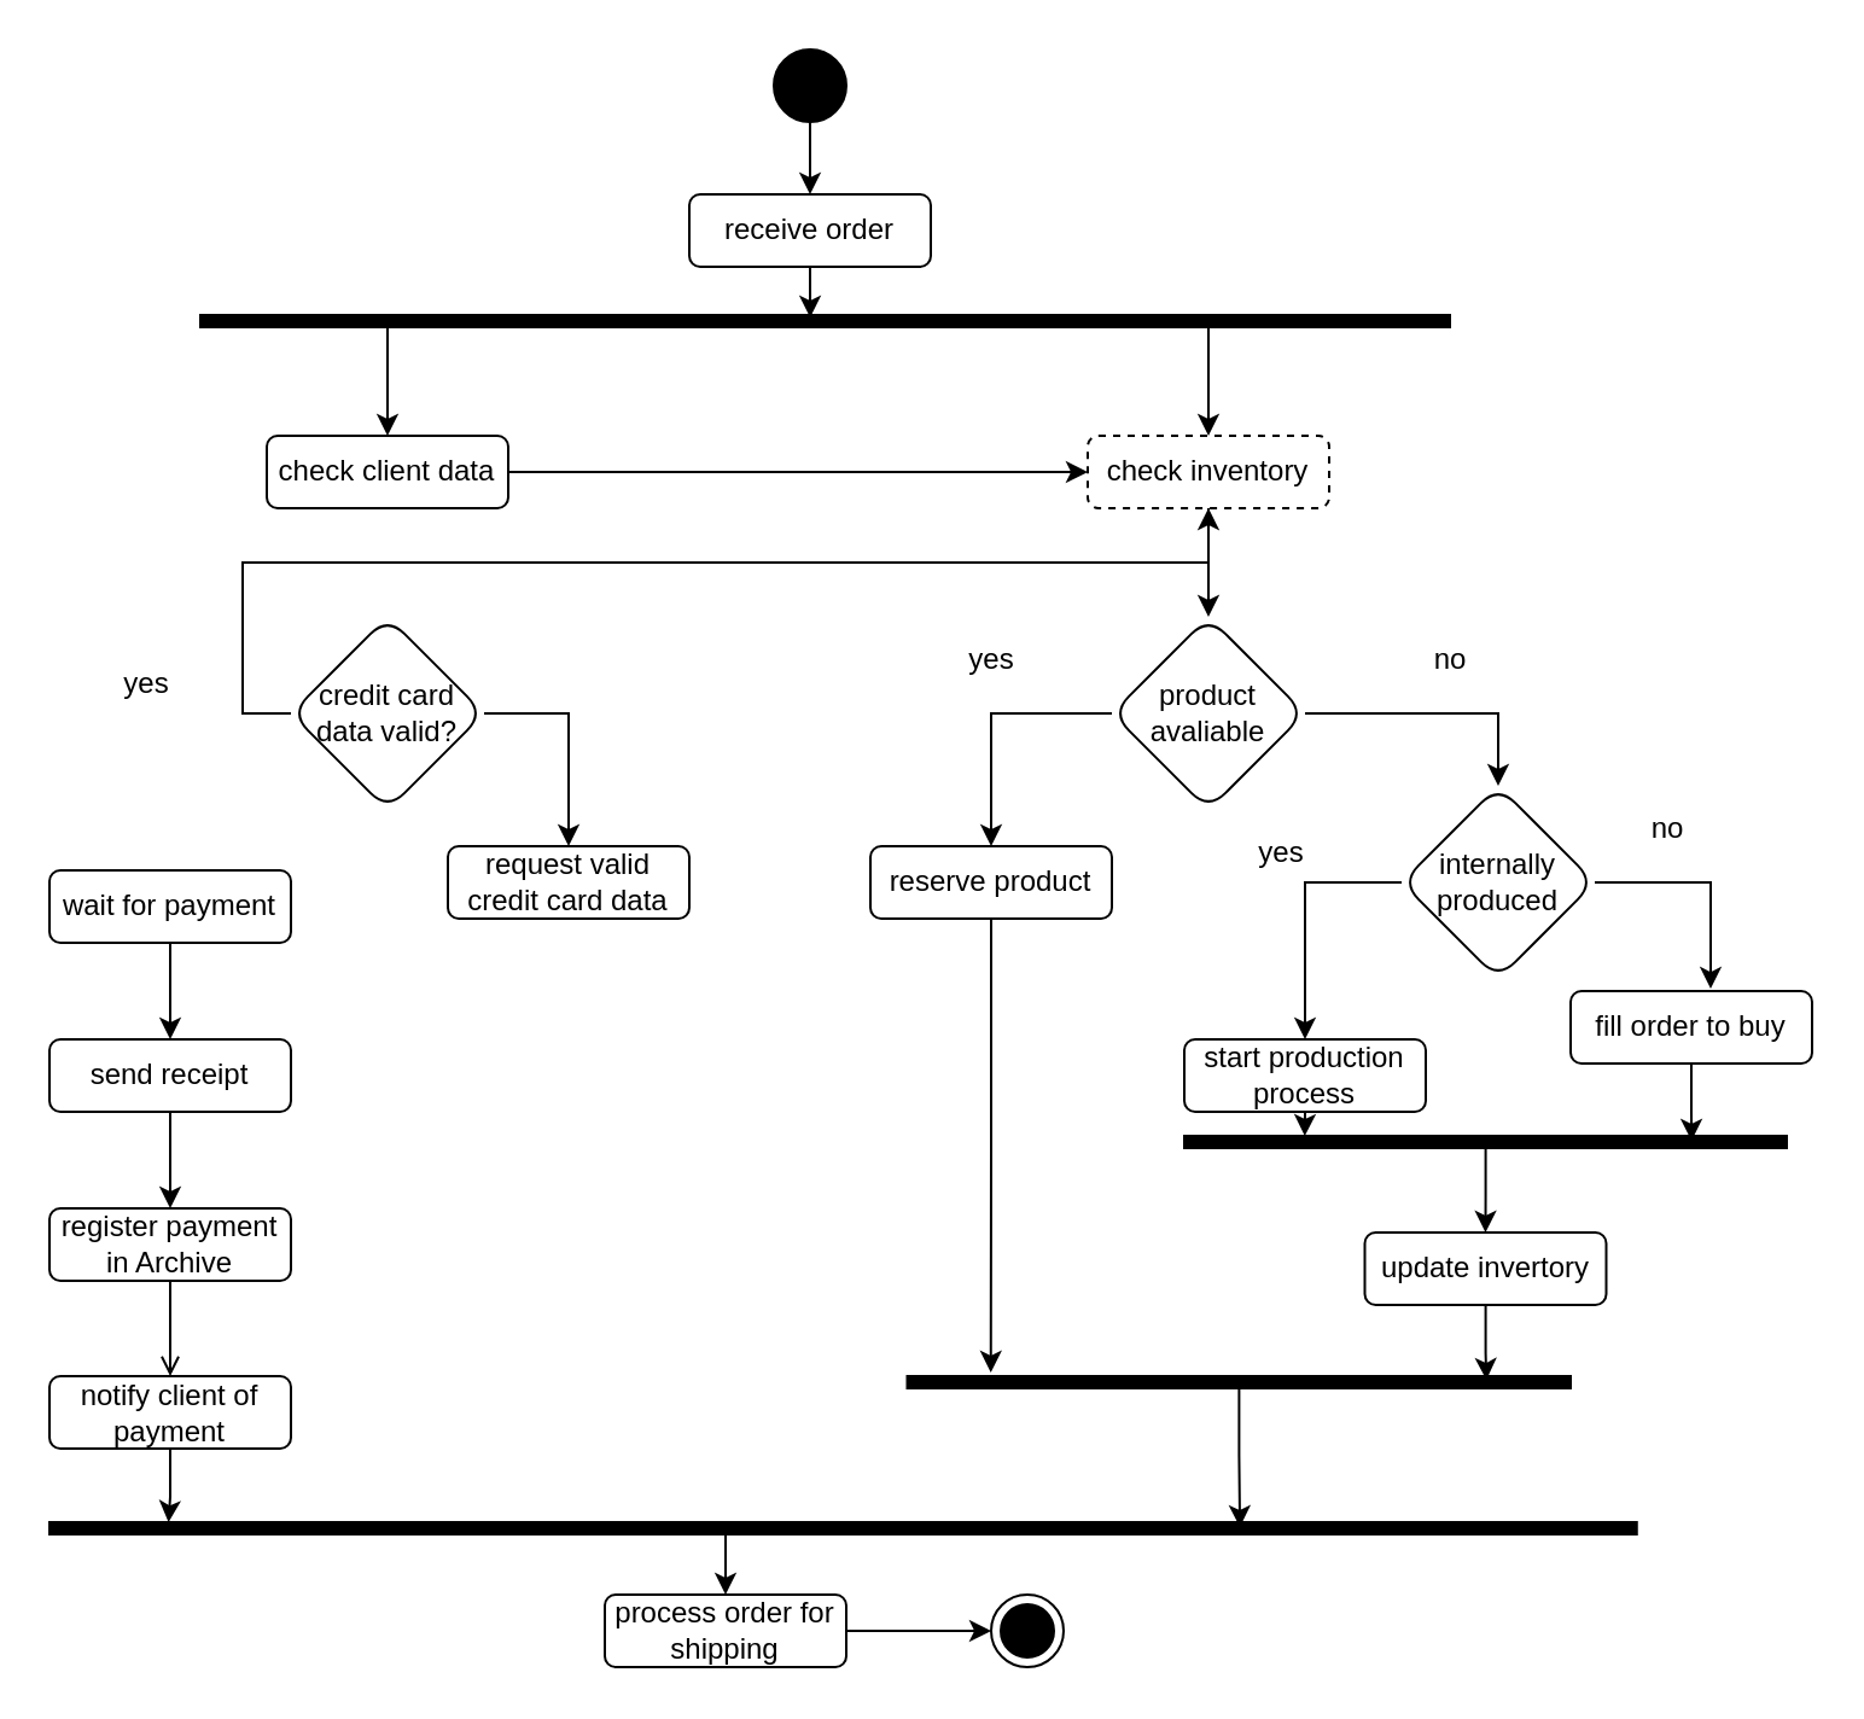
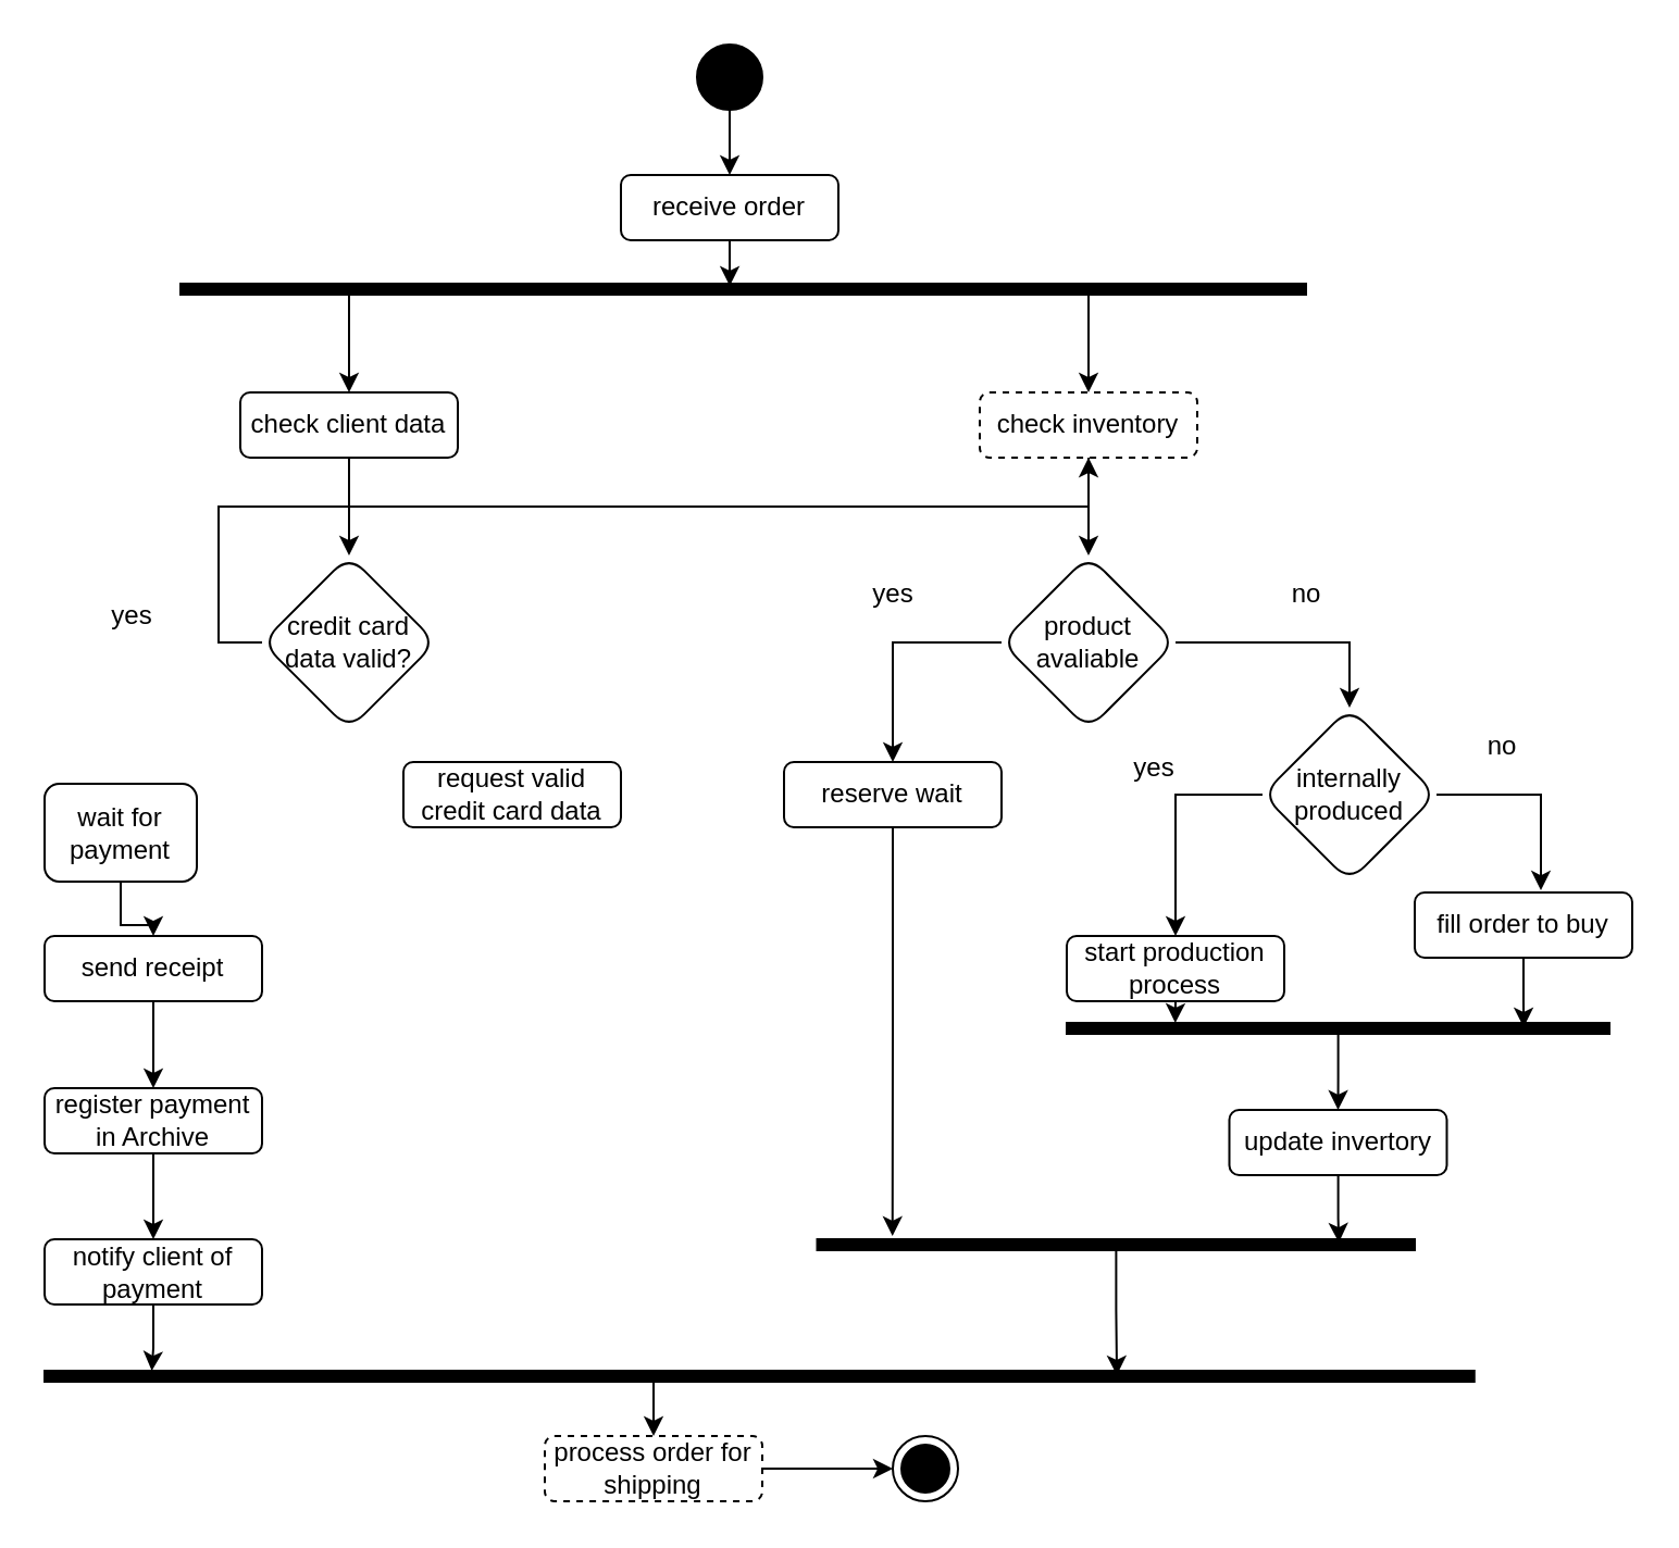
- <mxCell id="9" value="" style="edgeStyle=orthogonalEdgeStyle;rounded=0;orthogonalLoop=1;jettySize=auto;html=1;" edge="1" parent="1" source="10" target="24"><mxGeometry relative="1" as="geometry" /></mxCell>
+ <mxCell id="9" value="" style="edgeStyle=orthogonalEdgeStyle;rounded=0;orthogonalLoop=1;jettySize=auto;html=1;" edge="1" parent="1" source="10" target="13"><mxGeometry relative="1" as="geometry" /></mxCell>
- <mxCell id="12" style="edgeStyle=orthogonalEdgeStyle;rounded=0;orthogonalLoop=1;jettySize=auto;html=1;entryX=0.5;entryY=0;entryDx=0;entryDy=0;exitX=1;exitY=0.5;exitDx=0;exitDy=0;" edge="1" parent="1" source="13" target="22"><mxGeometry relative="1" as="geometry" /></mxCell>
- <mxCell id="28" value="reserve product" style="rounded=1;whiteSpace=wrap;html=1;" vertex="1" parent="1"><mxGeometry x="360" y="350" width="100" height="30" as="geometry" /></mxCell>
+ <mxCell id="28" value="reserve wait" style="rounded=1;whiteSpace=wrap;html=1;" vertex="1" parent="1"><mxGeometry x="360" y="350" width="100" height="30" as="geometry" /></mxCell>
- <mxCell id="15" value="wait for payment" style="rounded=1;whiteSpace=wrap;html=1;" vertex="1" parent="1"><mxGeometry x="20" y="360" width="100" height="30" as="geometry" /></mxCell>
+ <mxCell id="15" value="wait for payment" style="rounded=1;whiteSpace=wrap;html=1;" vertex="1" parent="1"><mxGeometry x="20" y="360" width="70" height="45" as="geometry" /></mxCell>
- <mxCell id="18" value="" style="edgeStyle=orthogonalEdgeStyle;rounded=0;orthogonalLoop=1;jettySize=auto;html=1;endArrow=open;" edge="1" parent="1" source="19" target="20"><mxGeometry relative="1" as="geometry" /></mxCell>
+ <mxCell id="18" value="" style="edgeStyle=orthogonalEdgeStyle;rounded=0;orthogonalLoop=1;jettySize=auto;html=1;" edge="1" parent="1" source="19" target="20"><mxGeometry relative="1" as="geometry" /></mxCell>
- <mxCell id="51" value="process order for shipping" style="rounded=1;whiteSpace=wrap;html=1;" vertex="1" parent="1"><mxGeometry x="250" y="660" width="100" height="30" as="geometry" /></mxCell>
+ <mxCell id="51" value="process order for shipping" style="rounded=1;whiteSpace=wrap;html=1;dashed=1;" vertex="1" parent="1"><mxGeometry x="250" y="660" width="100" height="30" as="geometry" /></mxCell>
